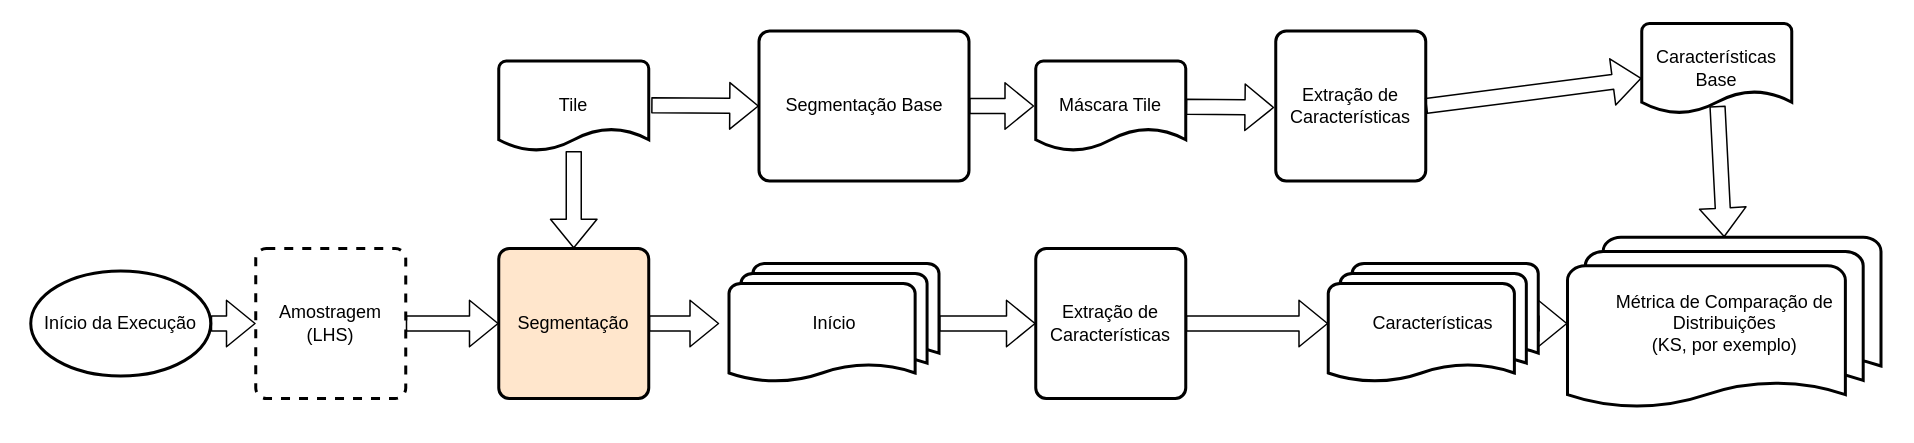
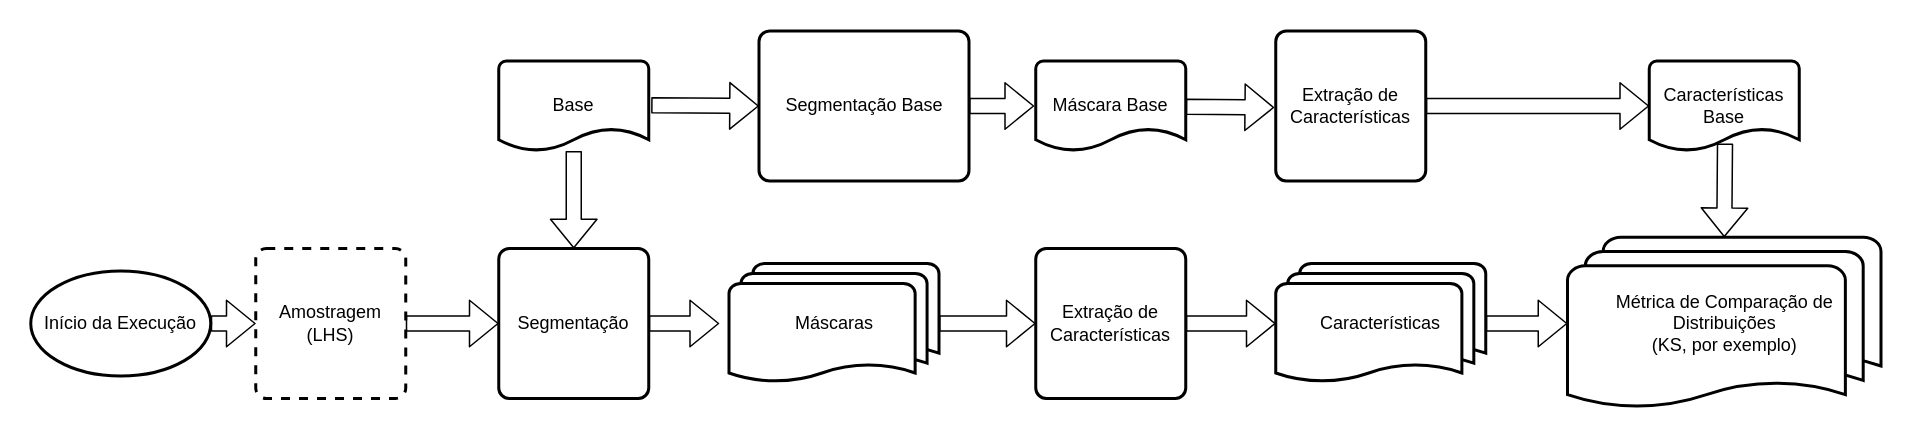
- <mxCell id="7" value="Características Base" style="strokeWidth=2;html=1;shape=mxgraph.flowchart.document2;whiteSpace=wrap;size=0.25;" vertex="1" parent="1"><mxGeometry x="1094" y="15" width="100" height="60" as="geometry" /></mxCell>
+ <mxCell id="7" value="Características Base" style="strokeWidth=2;html=1;shape=mxgraph.flowchart.document2;whiteSpace=wrap;size=0.25;" vertex="1" parent="1"><mxGeometry x="1099" y="40" width="100" height="60" as="geometry" /></mxCell>
- <mxCell id="11" value="Tile" style="strokeWidth=2;html=1;shape=mxgraph.flowchart.document2;whiteSpace=wrap;size=0.25;" vertex="1" parent="1"><mxGeometry x="332" y="40" width="100" height="60" as="geometry" /></mxCell>
+ <mxCell id="11" value="Base" style="strokeWidth=2;html=1;shape=mxgraph.flowchart.document2;whiteSpace=wrap;size=0.25;" vertex="1" parent="1"><mxGeometry x="332" y="40" width="100" height="60" as="geometry" /></mxCell>
- <mxCell id="12" value="Máscara Tile" style="strokeWidth=2;html=1;shape=mxgraph.flowchart.document2;whiteSpace=wrap;size=0.25;" vertex="1" parent="1"><mxGeometry x="690" y="40" width="100" height="60" as="geometry" /></mxCell>
+ <mxCell id="12" value="Máscara Base" style="strokeWidth=2;html=1;shape=mxgraph.flowchart.document2;whiteSpace=wrap;size=0.25;" vertex="1" parent="1"><mxGeometry x="690" y="40" width="100" height="60" as="geometry" /></mxCell>
- <mxCell id="5" value="Segmentação&lt;br&gt;" style="rounded=1;whiteSpace=wrap;html=1;absoluteArcSize=1;arcSize=14;strokeWidth=2;fillColor=#ffe6cc;" vertex="1" parent="1"><mxGeometry x="332" y="165" width="100" height="100" as="geometry" /></mxCell>
+ <mxCell id="5" value="Segmentação&lt;br&gt;" style="rounded=1;whiteSpace=wrap;html=1;absoluteArcSize=1;arcSize=14;strokeWidth=2;" vertex="1" parent="1"><mxGeometry x="332" y="165" width="100" height="100" as="geometry" /></mxCell>
- <mxCell id="8" value="Início" style="strokeWidth=2;html=1;shape=mxgraph.flowchart.multi-document;whiteSpace=wrap;" vertex="1" parent="1"><mxGeometry x="485.5" y="175" width="140" height="80" as="geometry" /></mxCell>
+ <mxCell id="8" value="Máscaras" style="strokeWidth=2;html=1;shape=mxgraph.flowchart.multi-document;whiteSpace=wrap;" vertex="1" parent="1"><mxGeometry x="485.5" y="175" width="140" height="80" as="geometry" /></mxCell>
- <mxCell id="10" value="Características" style="strokeWidth=2;html=1;shape=mxgraph.flowchart.multi-document;whiteSpace=wrap;" vertex="1" parent="1"><mxGeometry x="885" y="175" width="140" height="80" as="geometry" /></mxCell>
+ <mxCell id="10" value="Características" style="strokeWidth=2;html=1;shape=mxgraph.flowchart.multi-document;whiteSpace=wrap;" vertex="1" parent="1"><mxGeometry x="850" y="175" width="140" height="80" as="geometry" /></mxCell>
